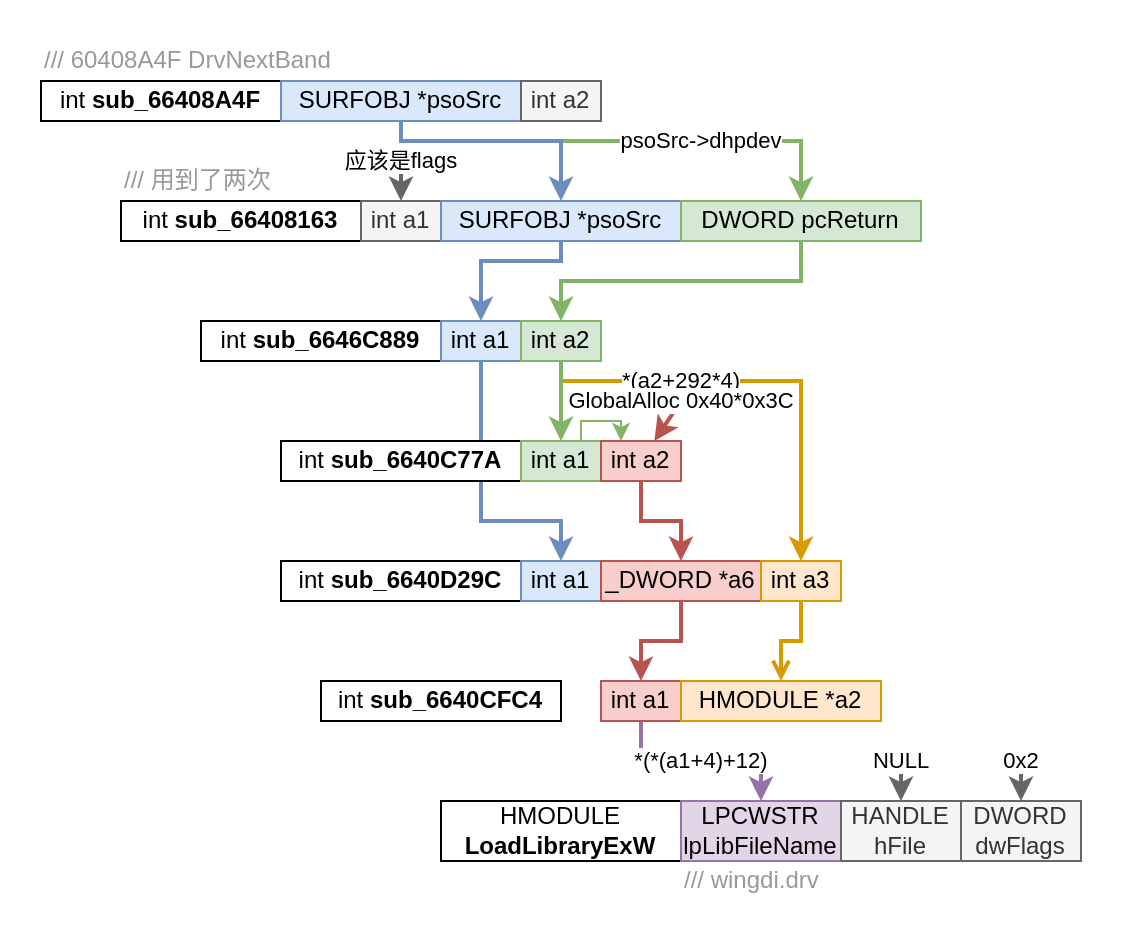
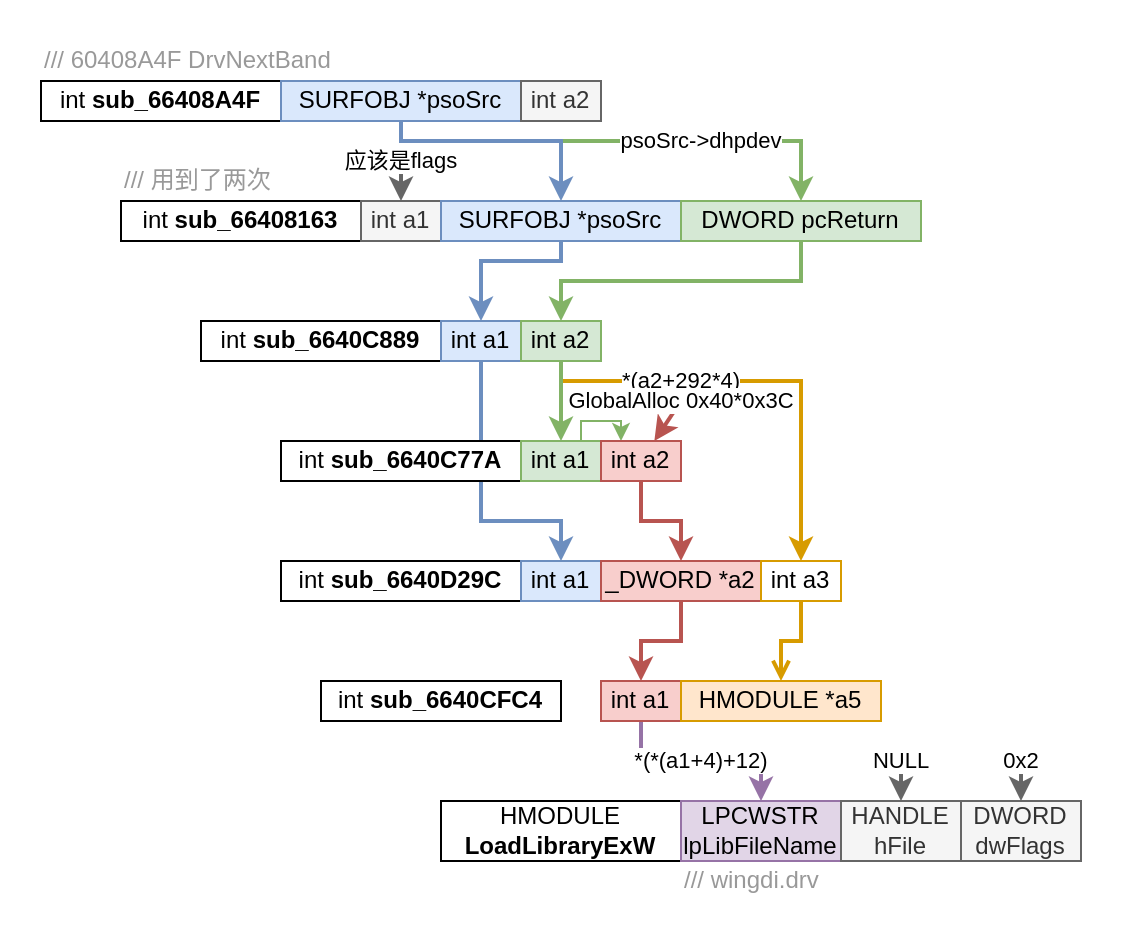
- <mxCell id="14" value="int &lt;b&gt;sub_6646C889&lt;/b&gt;" style="rounded=0;whiteSpace=wrap;html=1;" vertex="1" parent="1"><mxGeometry x="100" y="160" width="120" height="20" as="geometry" /></mxCell>
+ <mxCell id="14" value="int &lt;b&gt;sub_6640C889&lt;/b&gt;" style="rounded=0;whiteSpace=wrap;html=1;" vertex="1" parent="1"><mxGeometry x="100" y="160" width="120" height="20" as="geometry" /></mxCell>
- <mxCell id="24" value="_DWORD *a6" style="rounded=0;whiteSpace=wrap;html=1;fillColor=#f8cecc;strokeColor=#b85450;" vertex="1" parent="1"><mxGeometry x="300" y="280" width="80" height="20" as="geometry" /></mxCell>
+ <mxCell id="24" value="_DWORD *a2" style="rounded=0;whiteSpace=wrap;html=1;fillColor=#f8cecc;strokeColor=#b85450;" vertex="1" parent="1"><mxGeometry x="300" y="280" width="80" height="20" as="geometry" /></mxCell>
- <mxCell id="26" value="int a3" style="rounded=0;whiteSpace=wrap;html=1;fillColor=#ffe6cc;strokeColor=#d79b00;" vertex="1" parent="1"><mxGeometry x="380" y="280" width="40" height="20" as="geometry" /></mxCell>
+ <mxCell id="26" value="int a3" style="rounded=0;whiteSpace=wrap;html=1;fillColor=#ffffff;strokeColor=#d79b00;" vertex="1" parent="1"><mxGeometry x="380" y="280" width="40" height="20" as="geometry" /></mxCell>
- <mxCell id="31" value="HMODULE *a2" style="rounded=0;whiteSpace=wrap;html=1;fillColor=#ffe6cc;strokeColor=#d79b00;" vertex="1" parent="1"><mxGeometry x="340" y="340" width="100" height="20" as="geometry" /></mxCell>
+ <mxCell id="31" value="HMODULE *a5" style="rounded=0;whiteSpace=wrap;html=1;fillColor=#ffe6cc;strokeColor=#d79b00;" vertex="1" parent="1"><mxGeometry x="340" y="340" width="100" height="20" as="geometry" /></mxCell>
